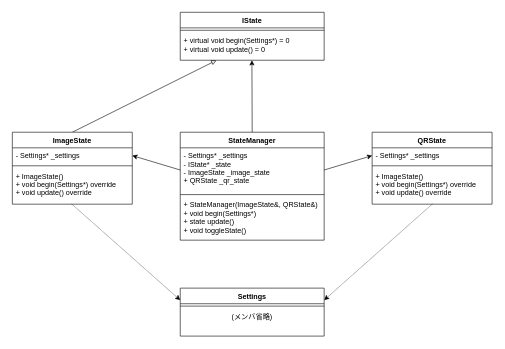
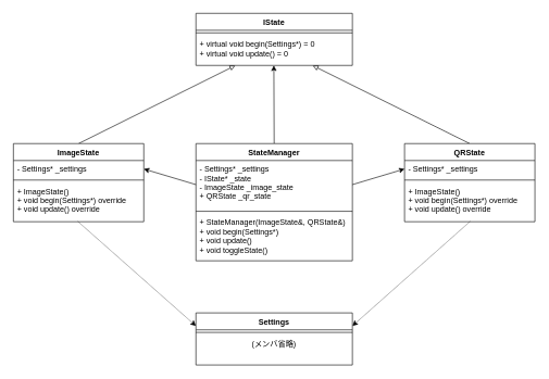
+ <mxCell id="11" style="rounded=0;orthogonalLoop=1;jettySize=auto;html=1;exitX=0.5;exitY=0;exitDx=0;exitDy=0;entryX=0.747;entryY=1.005;entryDx=0;entryDy=0;endArrow=block;endFill=0;entryPerimeter=0;" edge="1" parent="1" source="13" target="4"><mxGeometry relative="1" as="geometry" /></mxCell>
- <mxCell id="21" value="+ StateManager(ImageState&amp;, QRState&amp;)&#10;+ void begin(Settings*)&#10;+ state update()&#10;+ void toggleState()" style="text;strokeColor=none;fillColor=none;align=left;verticalAlign=top;spacingLeft=4;spacingRight=4;overflow=hidden;rotatable=0;points=[[0,0.5],[1,0.5]];portConstraint=eastwest;" vertex="1" parent="18"><mxGeometry y="108" width="240" height="72" as="geometry" /></mxCell>
+ <mxCell id="21" value="+ StateManager(ImageState&amp;, QRState&amp;)&#10;+ void begin(Settings*)&#10;+ void update()&#10;+ void toggleState()" style="text;strokeColor=none;fillColor=none;align=left;verticalAlign=top;spacingLeft=4;spacingRight=4;overflow=hidden;rotatable=0;points=[[0,0.5],[1,0.5]];portConstraint=eastwest;" vertex="1" parent="18"><mxGeometry y="108" width="240" height="72" as="geometry" /></mxCell>
